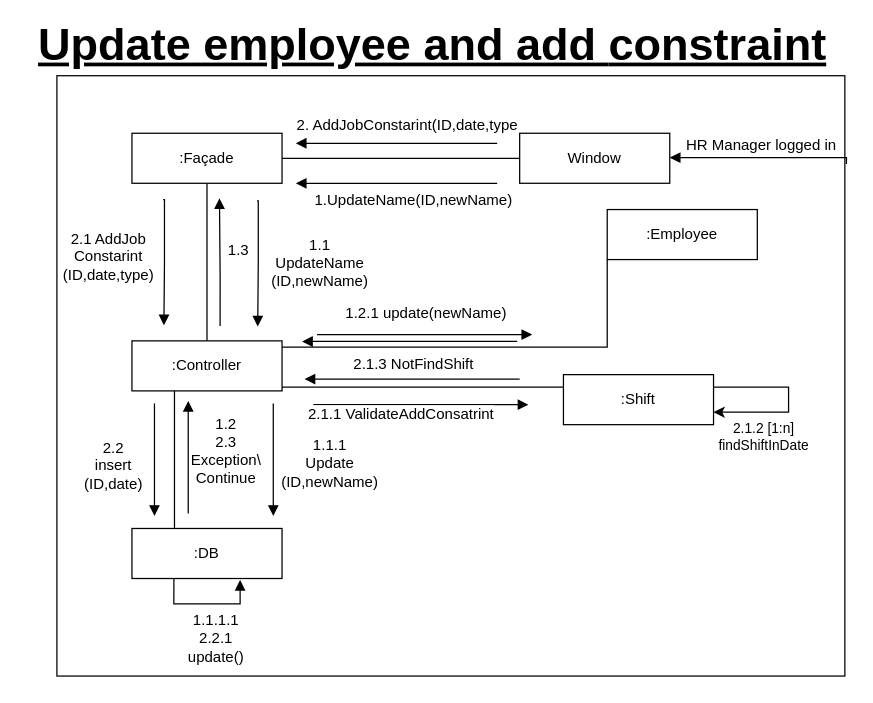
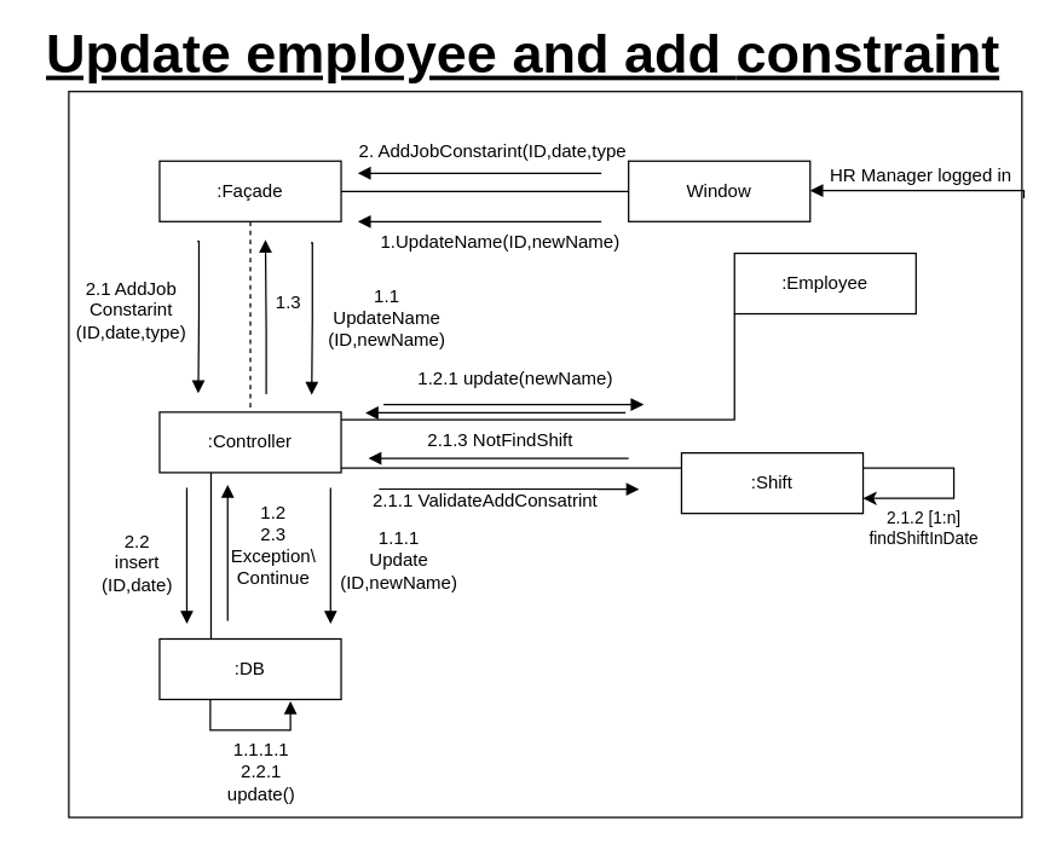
- <mxCell id="6" style="edgeStyle=orthogonalEdgeStyle;rounded=0;orthogonalLoop=1;jettySize=auto;html=1;fontFamily=Helvetica;fontSize=12;fontColor=default;endArrow=none;endFill=0;" parent="1" source="7" target="10" edge="1"><mxGeometry relative="1" as="geometry" /></mxCell>
+ <mxCell id="6" style="edgeStyle=orthogonalEdgeStyle;rounded=0;orthogonalLoop=1;jettySize=auto;html=1;fontFamily=Helvetica;fontSize=12;fontColor=default;endArrow=none;endFill=0;dashed=1;" parent="1" source="7" target="10" edge="1"><mxGeometry relative="1" as="geometry" /></mxCell>
